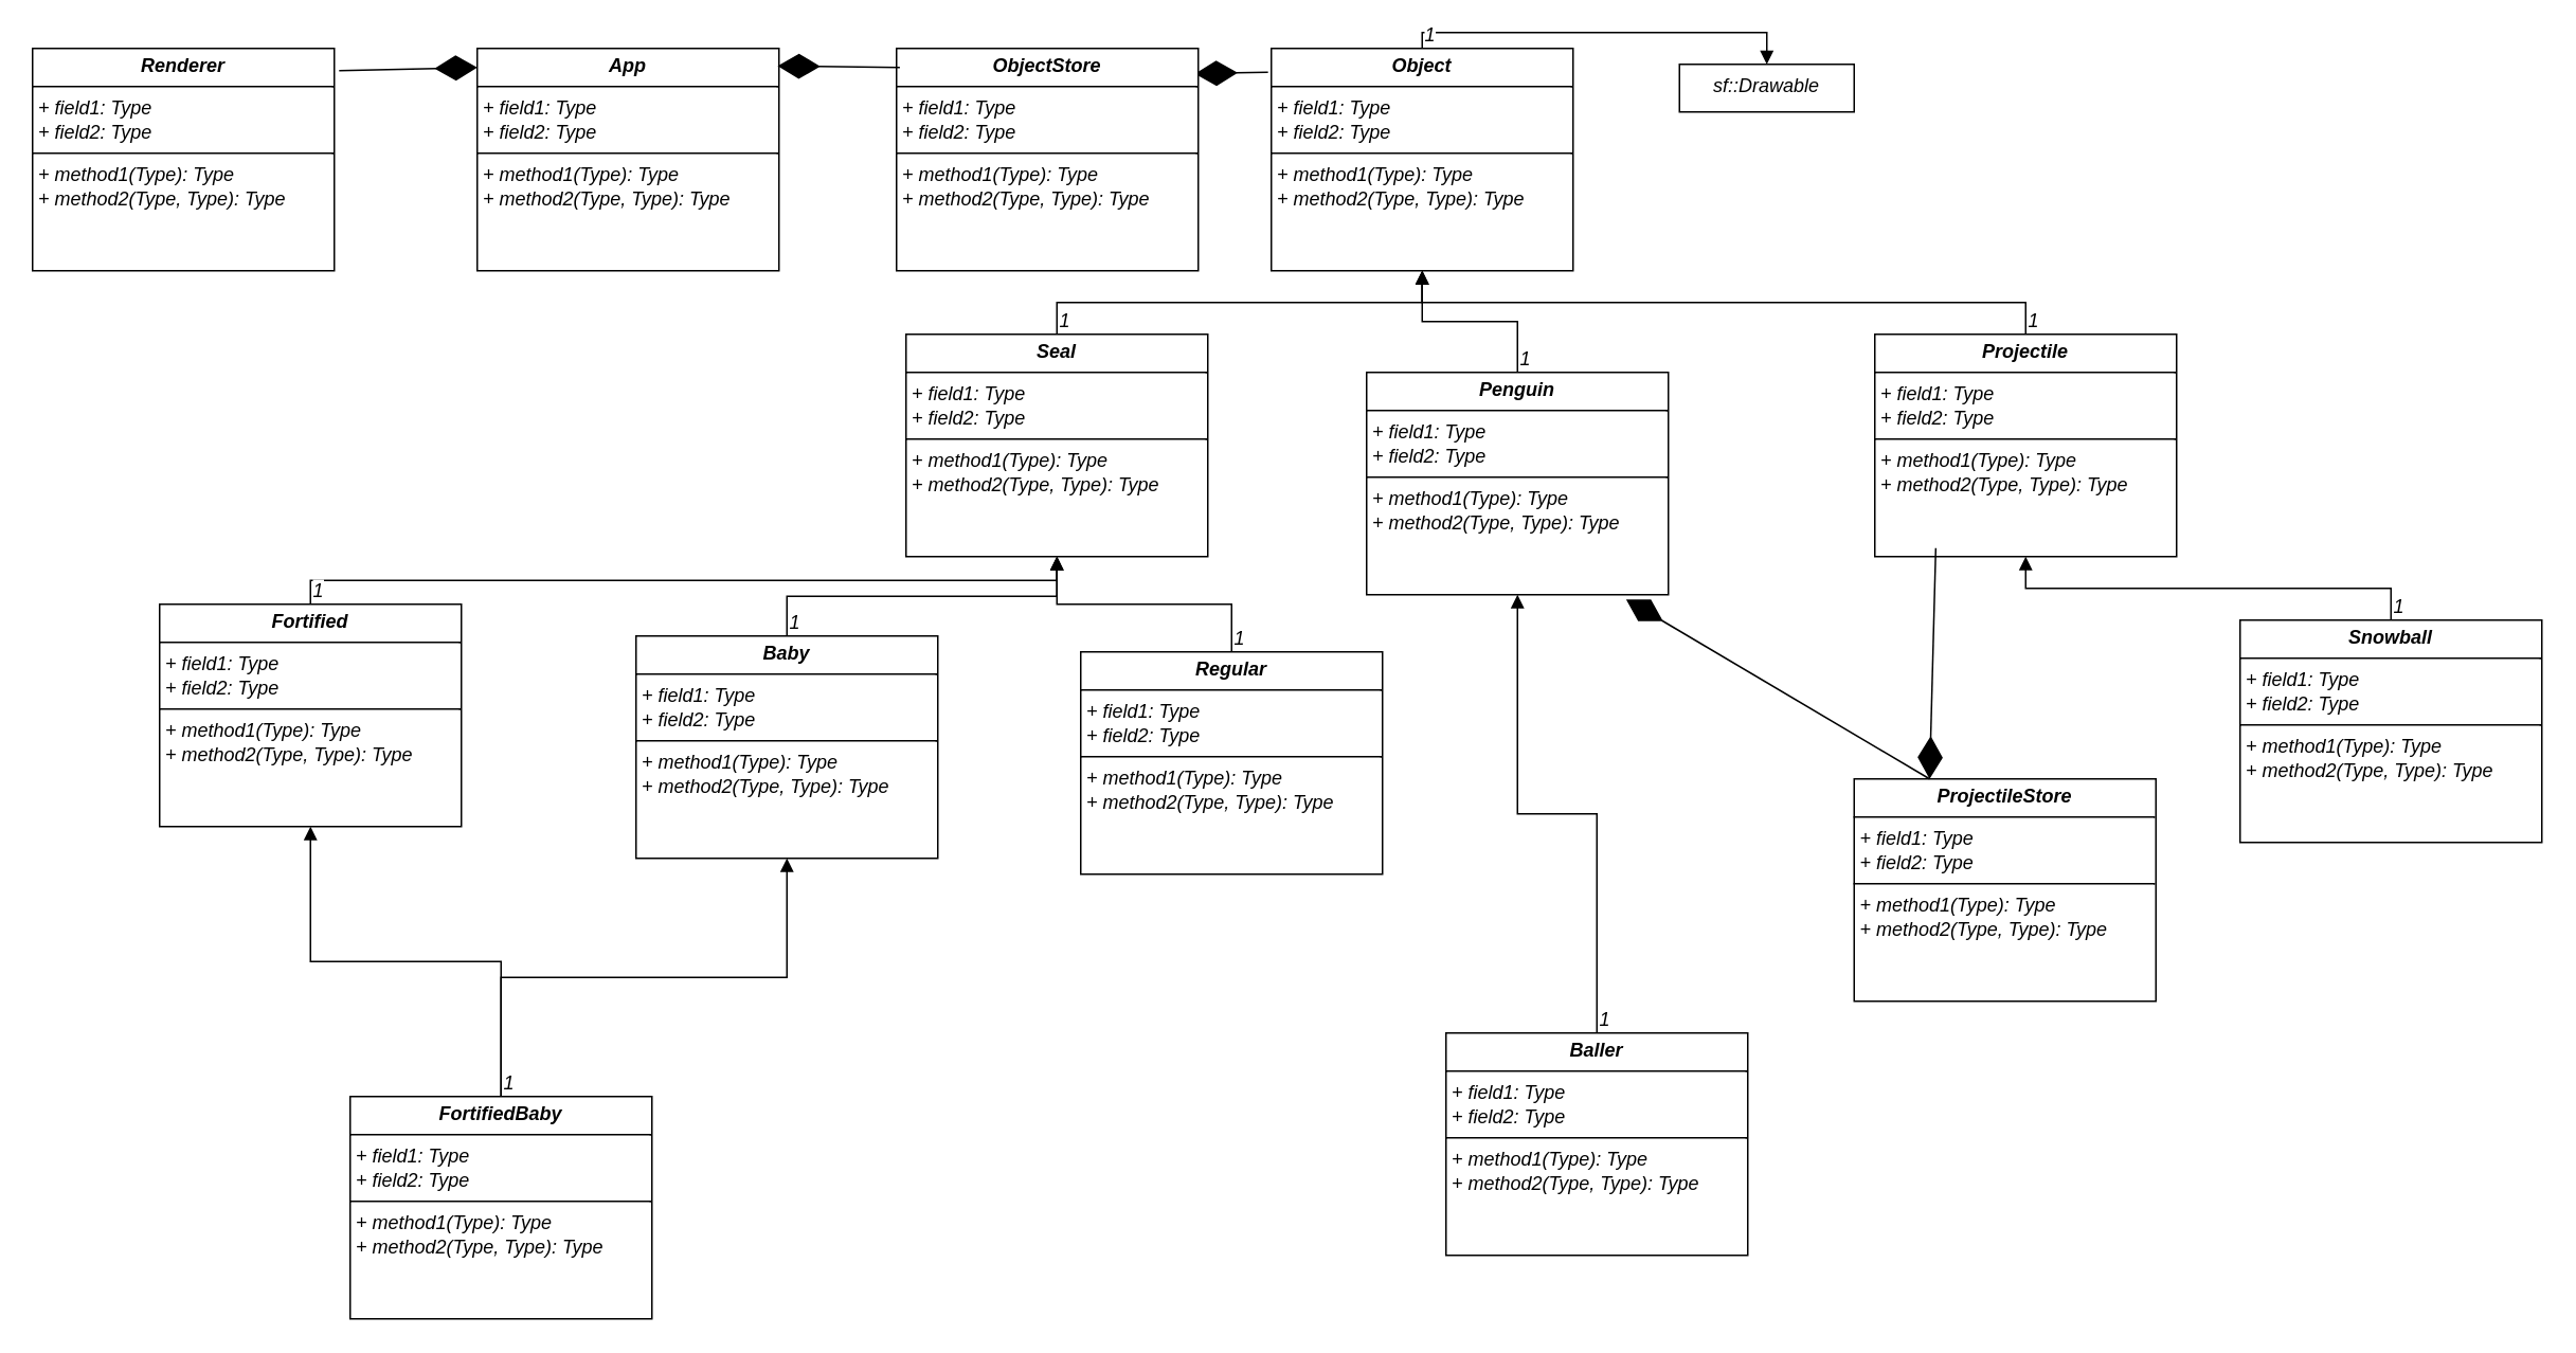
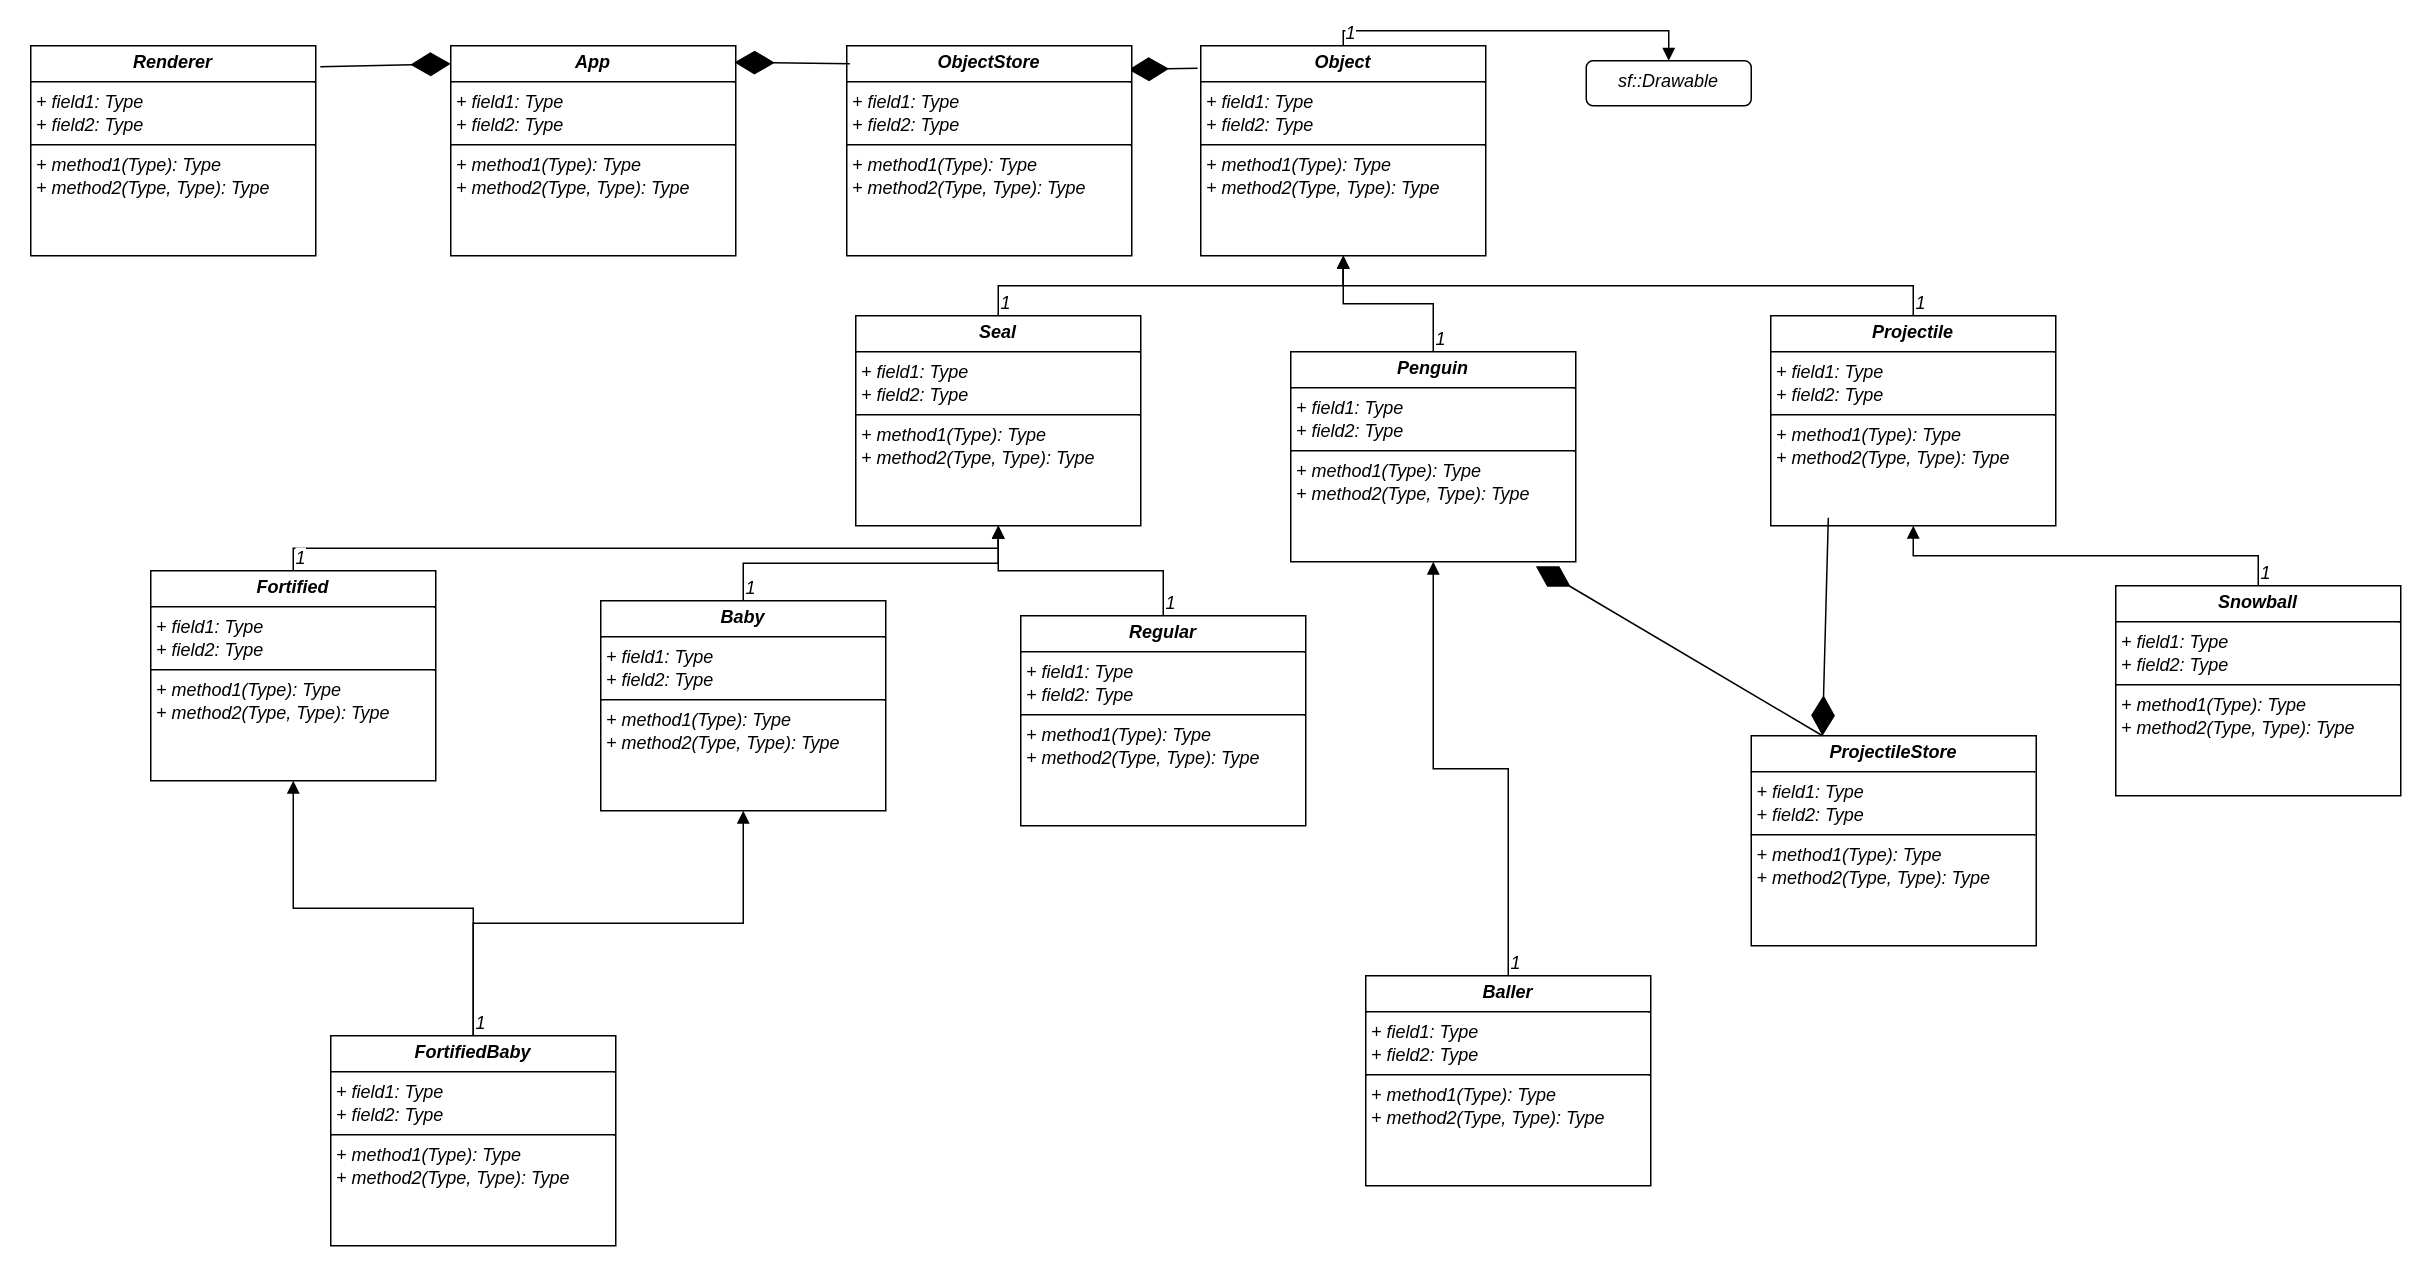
- <mxCell id="5" value="sf::Drawable" style="html=1;whiteSpace=wrap;rounded=0;shadow=0;strokeColor=default;strokeWidth=1;align=center;verticalAlign=top;fontFamily=Helvetica;fontSize=12;fontColor=default;fontStyle=2;fillColor=default;" vertex="1" parent="1"><mxGeometry x="1057" y="30" width="110" height="30" as="geometry" /></mxCell>
+ <mxCell id="5" value="sf::Drawable" style="html=1;whiteSpace=wrap;shadow=0;strokeColor=default;strokeWidth=1;align=center;verticalAlign=top;fontFamily=Helvetica;fontSize=12;fontColor=default;fontStyle=2;fillColor=default;rounded=1;" vertex="1" parent="1"><mxGeometry x="1057" y="30" width="110" height="30" as="geometry" /></mxCell>
